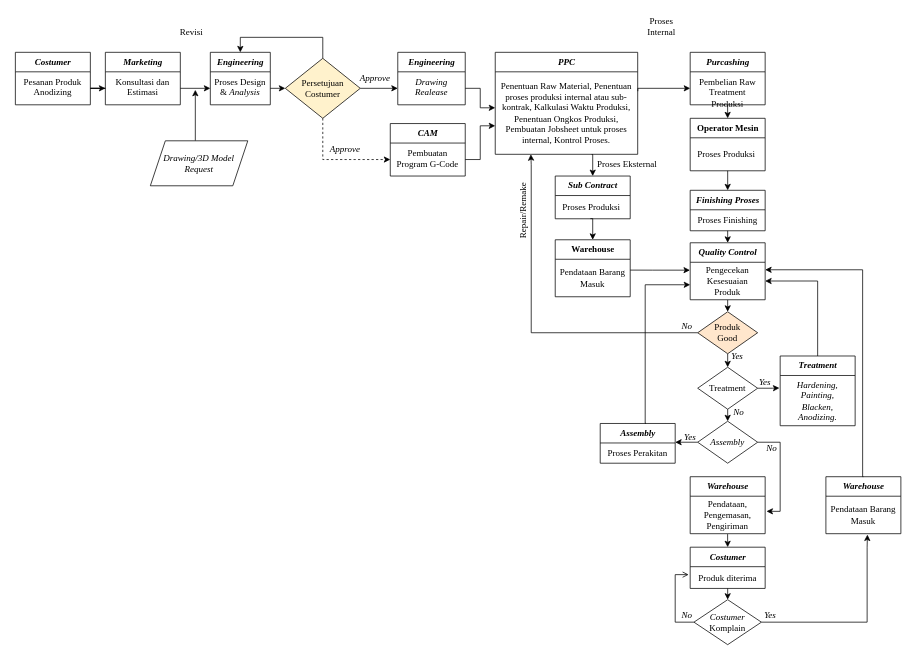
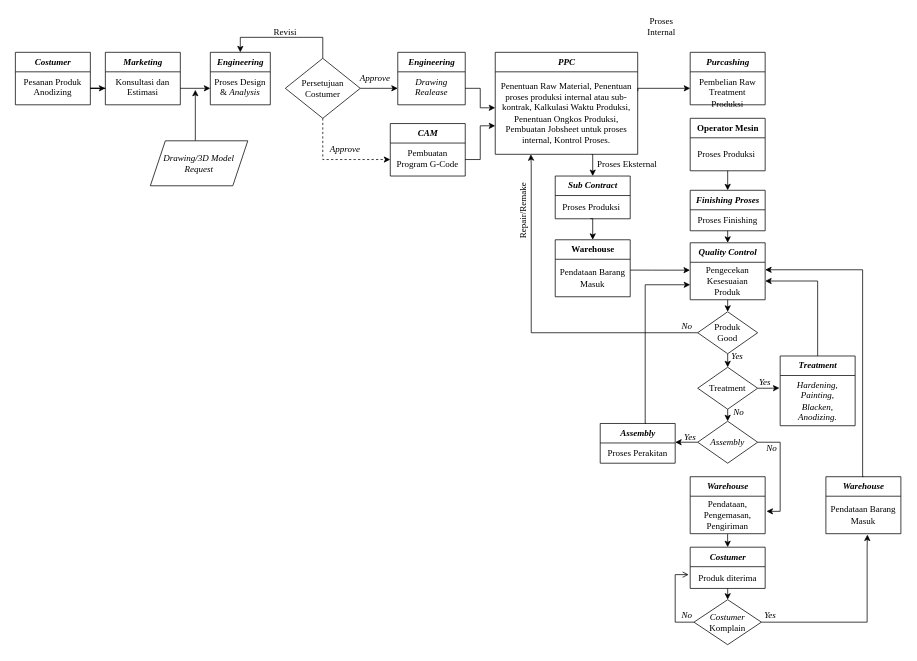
- <mxCell id="26" value="&lt;font face=&quot;Times New Roman&quot;&gt;Revisi&lt;/font&gt;" style="text;html=1;strokeColor=none;fillColor=none;align=center;verticalAlign=middle;whiteSpace=wrap;rounded=0;fontFamily=Helvetica;fontSize=12;fontColor=default;startSize=26;" parent="1" vertex="1"><mxGeometry x="225" y="28" width="60" height="30" as="geometry" /></mxCell>
+ <mxCell id="26" value="&lt;font face=&quot;Times New Roman&quot;&gt;Revisi&lt;/font&gt;" style="text;html=1;strokeColor=none;fillColor=none;align=center;verticalAlign=middle;whiteSpace=wrap;rounded=0;fontFamily=Helvetica;fontSize=12;fontColor=default;startSize=26;" parent="1" vertex="1"><mxGeometry x="350" y="28" width="60" height="30" as="geometry" /></mxCell>
- <mxCell id="16" style="edgeStyle=orthogonalEdgeStyle;rounded=0;orthogonalLoop=1;jettySize=auto;html=1;exitX=1;exitY=0.5;exitDx=0;exitDy=0;entryX=0;entryY=0.5;entryDx=0;entryDy=0;fontFamily=Times New Roman;" parent="1" source="7" target="11" edge="1"><mxGeometry relative="1" as="geometry"><Array as="points"><mxPoint x="380" y="117" /><mxPoint x="380" y="117" /></Array></mxGeometry></mxCell>
- <mxCell id="11" value="Persetujuan&lt;br&gt;Costumer" style="rhombus;whiteSpace=wrap;html=1;fontFamily=Times New Roman;fillColor=#fff2cc;" parent="1" vertex="1"><mxGeometry x="380" y="77" width="100" height="80" as="geometry" /></mxCell>
+ <mxCell id="11" value="Persetujuan&lt;br&gt;Costumer" style="rhombus;whiteSpace=wrap;html=1;fontFamily=Times New Roman;" parent="1" vertex="1"><mxGeometry x="380" y="77" width="100" height="80" as="geometry" /></mxCell>
- <mxCell id="44" value="" style="edgeStyle=orthogonalEdgeStyle;rounded=0;orthogonalLoop=1;jettySize=auto;html=1;fontFamily=Times New Roman;fontSize=12;fontColor=default;startSize=26;exitX=0.499;exitY=1.002;exitDx=0;exitDy=0;exitPerimeter=0;entryX=0.5;entryY=0;entryDx=0;entryDy=0;" parent="1" source="23" target="32" edge="1"><mxGeometry relative="1" as="geometry"><mxPoint x="860.19" y="130.85" as="sourcePoint" /><mxPoint x="930" y="127" as="targetPoint" /><Array as="points" /></mxGeometry></mxCell>
- <mxCell id="65" value="Produk&lt;br&gt;Good" style="rhombus;whiteSpace=wrap;html=1;fontFamily=Times New Roman;fillColor=#ffe6cc;" parent="1" vertex="1"><mxGeometry x="930" y="415" width="80" height="56" as="geometry" /></mxCell>
+ <mxCell id="65" value="Produk&lt;br&gt;Good" style="rhombus;whiteSpace=wrap;html=1;fontFamily=Times New Roman;" parent="1" vertex="1"><mxGeometry x="930" y="415" width="80" height="56" as="geometry" /></mxCell>
